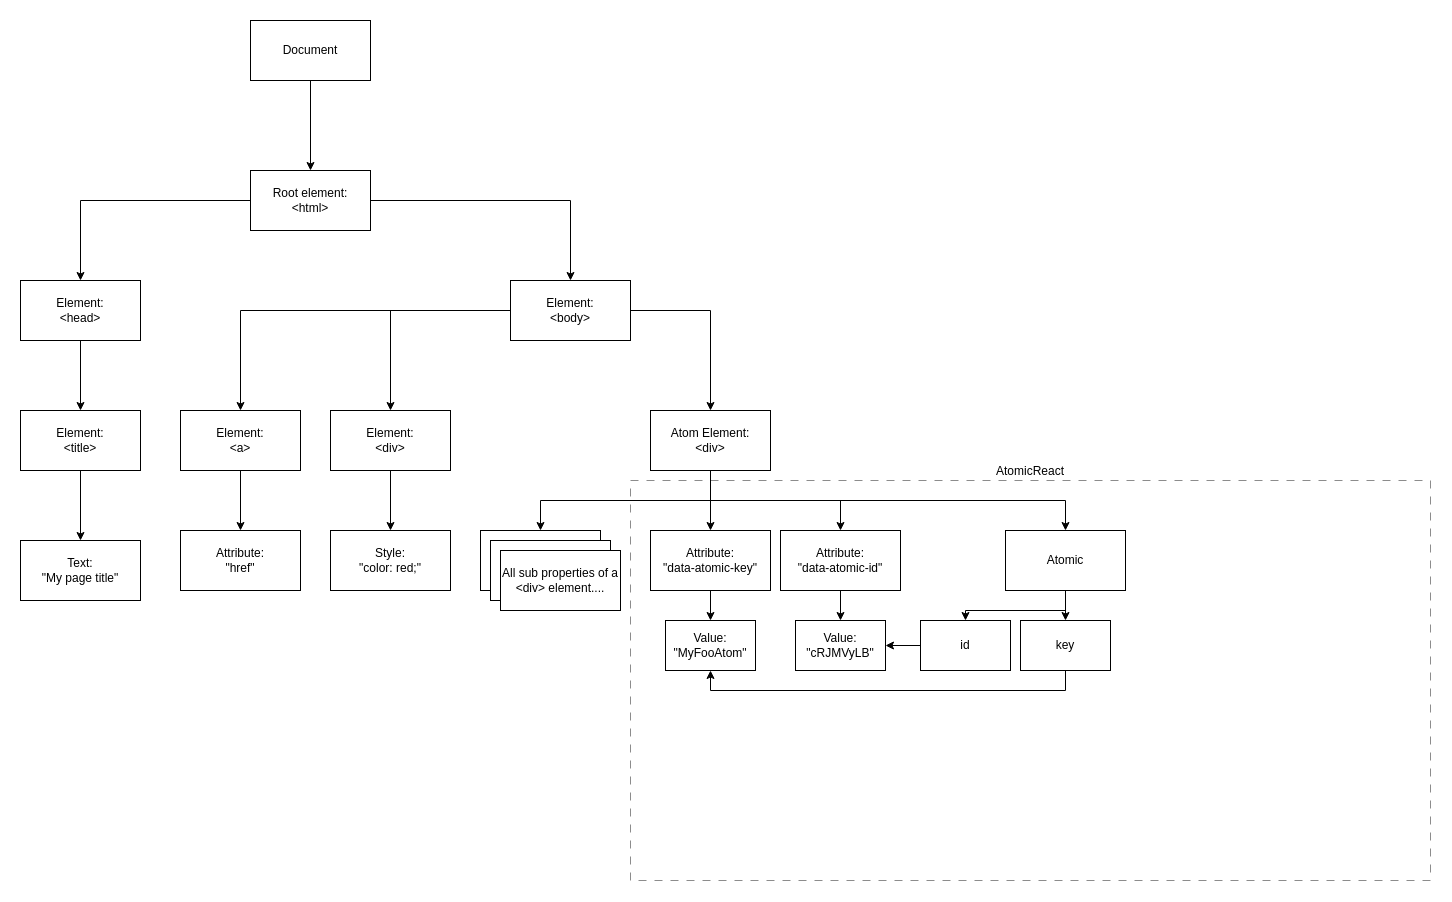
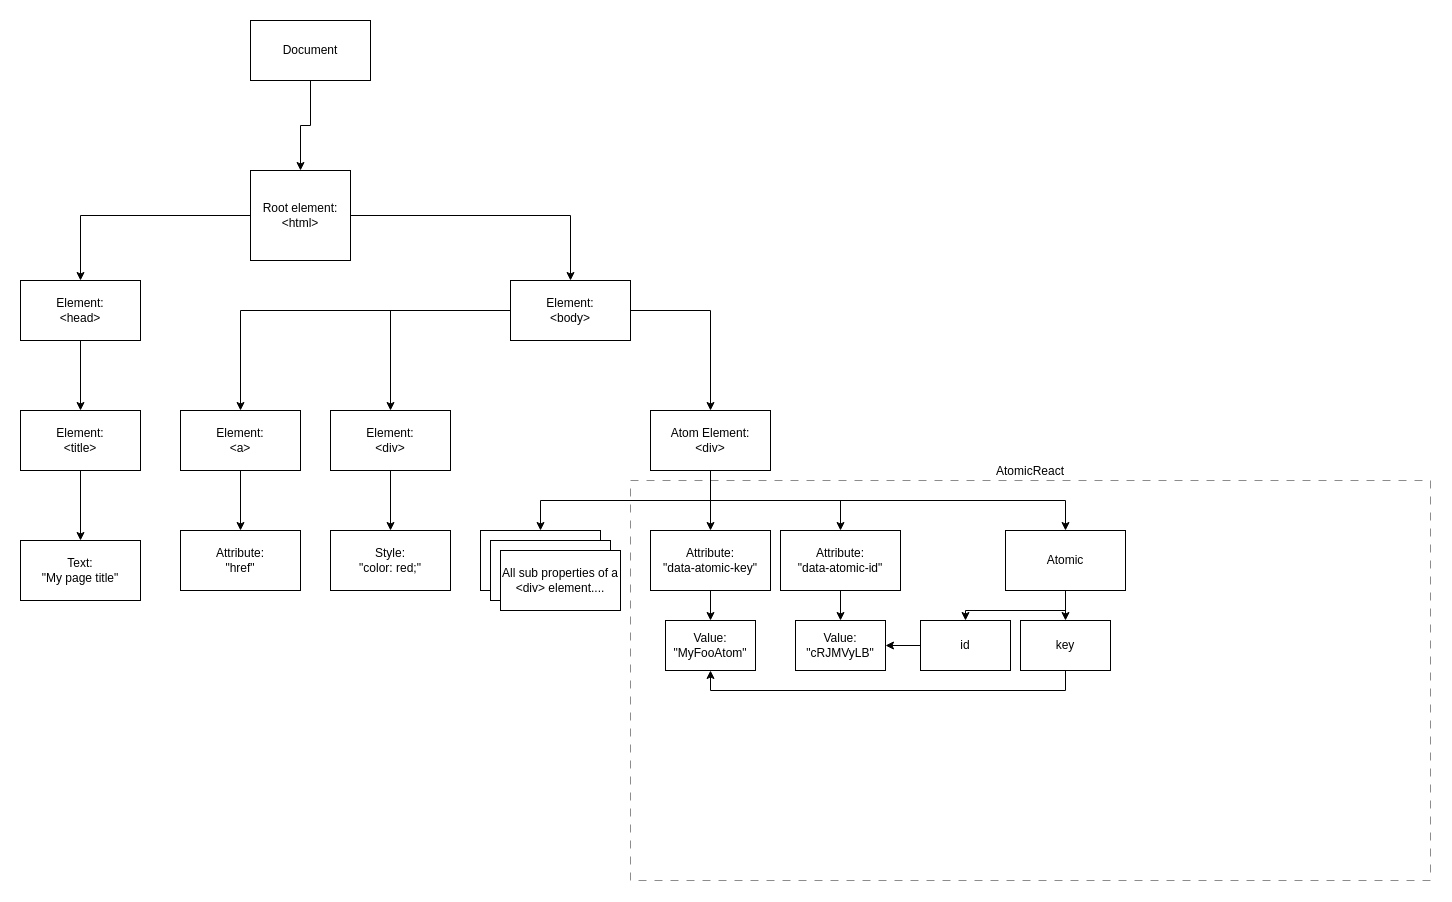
- <mxCell id="7" value="Root element:&lt;br&gt;&amp;lt;html&amp;gt;" style="rounded=0;whiteSpace=wrap;html=1;" vertex="1" parent="1"><mxGeometry x="250" y="170" width="120" height="60" as="geometry" /></mxCell>
+ <mxCell id="7" value="Root element:&lt;br&gt;&amp;lt;html&amp;gt;" style="rounded=0;whiteSpace=wrap;html=1;" vertex="1" parent="1"><mxGeometry x="250" y="170" width="100" height="90" as="geometry" /></mxCell>
